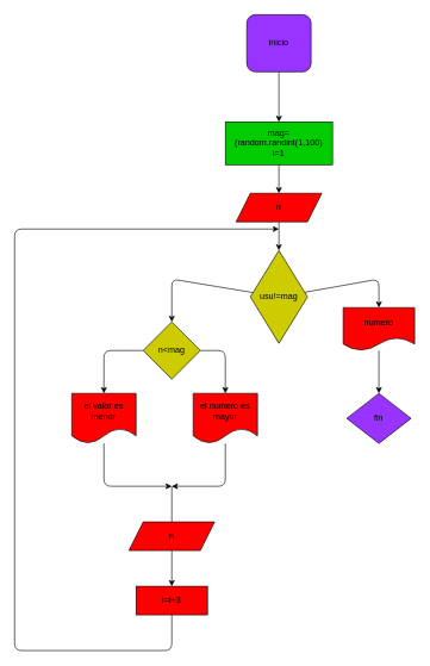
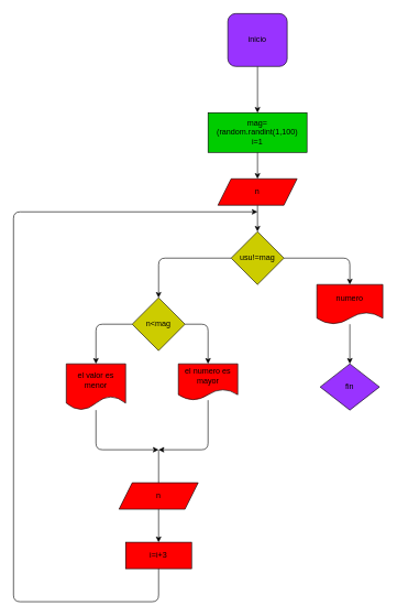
- <mxCell id="8" value="usu!=mag" style="rhombus;whiteSpace=wrap;html=1;fillColor=#CCCC00;" vertex="1" parent="1"><mxGeometry x="350" y="350" width="80" height="130" as="geometry" /></mxCell>
+ <mxCell id="8" value="usu!=mag" style="rhombus;whiteSpace=wrap;html=1;fillColor=#CCCC00;" vertex="1" parent="1"><mxGeometry x="350" y="350" width="80" height="80" as="geometry" /></mxCell>
- <mxCell id="14" value="el numero es mayor" style="shape=document;whiteSpace=wrap;html=1;boundedLbl=1;fillColor=#FF0000;" vertex="1" parent="1"><mxGeometry x="270" y="550" width="90" height="70" as="geometry" /></mxCell>
+ <mxCell id="14" value="el numero es mayor" style="shape=document;whiteSpace=wrap;html=1;boundedLbl=1;fillColor=#FF0000;" vertex="1" parent="1"><mxGeometry x="270" y="550" width="90" height="55" as="geometry" /></mxCell>
